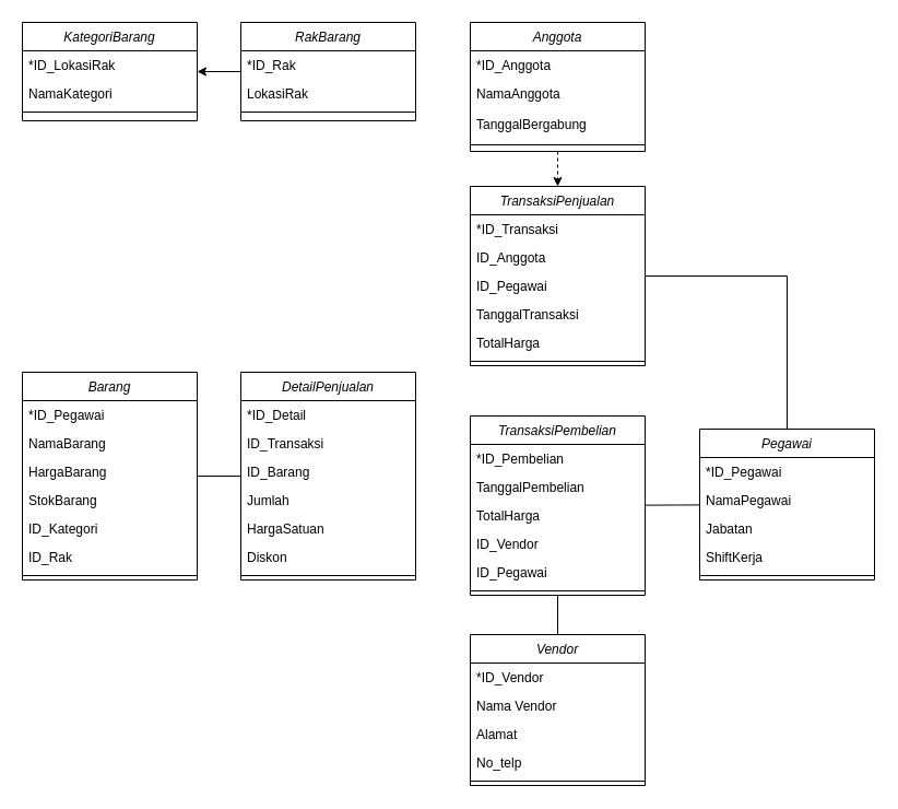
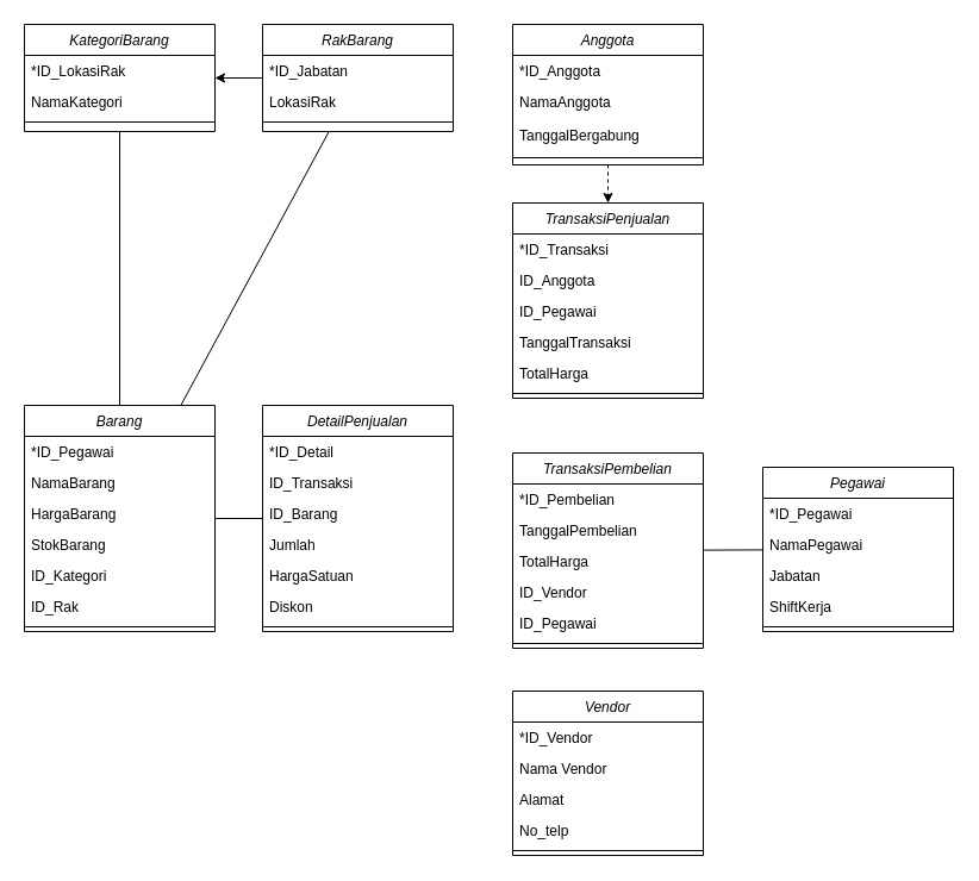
- <mxCell id="7" value="*ID_Rak" style="text;align=left;verticalAlign=top;spacingLeft=4;spacingRight=4;overflow=hidden;rotatable=0;points=[[0,0.5],[1,0.5]];portConstraint=eastwest;" vertex="1" parent="6"><mxGeometry y="26" width="160" height="26" as="geometry" /></mxCell>
+ <mxCell id="7" value="*ID_Jabatan" style="text;align=left;verticalAlign=top;spacingLeft=4;spacingRight=4;overflow=hidden;rotatable=0;points=[[0,0.5],[1,0.5]];portConstraint=eastwest;" vertex="1" parent="6"><mxGeometry y="26" width="160" height="26" as="geometry" /></mxCell>
+ <mxCell id="45" value="" style="endArrow=none;html=1;rounded=0;" edge="1" parent="1" source="37" target="2"><mxGeometry width="50" height="50" relative="1" as="geometry"><mxPoint x="50" y="270" as="sourcePoint" /><mxPoint x="100" y="220" as="targetPoint" /></mxGeometry></mxCell>
+ <mxCell id="46" value="" style="endArrow=none;html=1;rounded=0;" edge="1" parent="1" source="37" target="6"><mxGeometry width="50" height="50" relative="1" as="geometry"><mxPoint x="140" y="300" as="sourcePoint" /><mxPoint x="190" y="250" as="targetPoint" /></mxGeometry></mxCell>
- <mxCell id="63" value="" style="endArrow=none;html=1;rounded=0;" edge="1" parent="1" source="31" target="11"><mxGeometry width="50" height="50" relative="1" as="geometry"><mxPoint x="161" y="350" as="sourcePoint" /><mxPoint x="286" y="120" as="targetPoint" /><Array as="points"><mxPoint x="720" y="252" /></Array></mxGeometry></mxCell>
- <mxCell id="62" value="" style="endArrow=none;html=1;rounded=0;" edge="1" parent="1" source="56" target="24"><mxGeometry width="50" height="50" relative="1" as="geometry"><mxPoint x="161" y="350" as="sourcePoint" /><mxPoint x="286" y="120" as="targetPoint" /></mxGeometry></mxCell>
